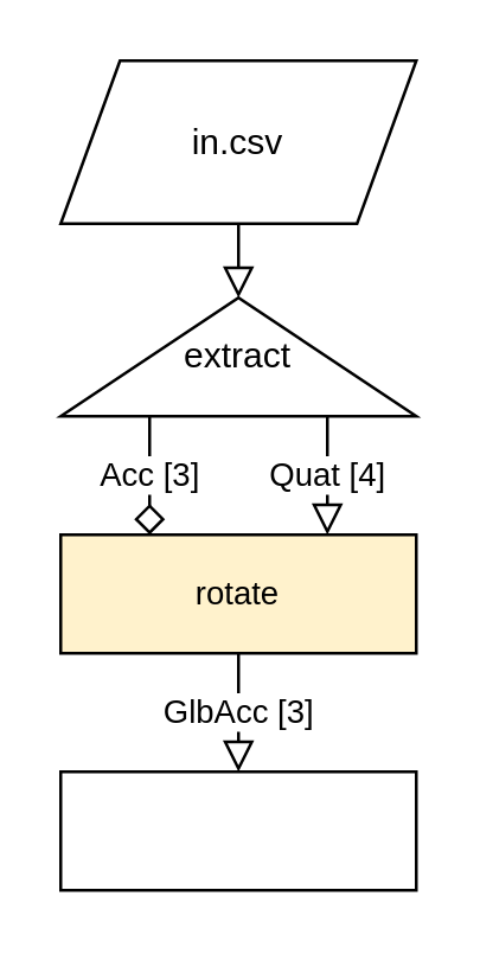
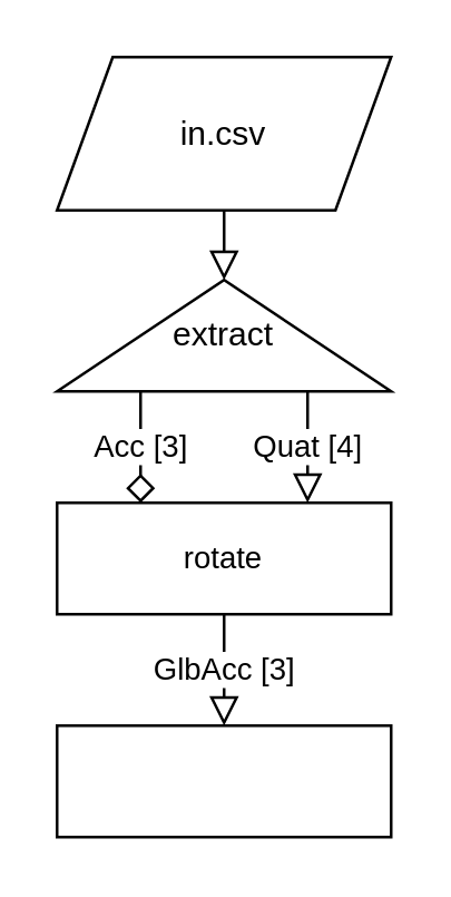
- <mxCell id="7" value="rotate" style="whiteSpace=wrap;html=1;fontFamily=Helvetica;fontSize=11;fontColor=default;fillColor=#fff2cc;" vertex="1" parent="1"><mxGeometry x="20" y="180" width="120" height="40" as="geometry" /></mxCell>
+ <mxCell id="7" value="rotate" style="whiteSpace=wrap;html=1;fontFamily=Helvetica;fontSize=11;fontColor=default;" vertex="1" parent="1"><mxGeometry x="20" y="180" width="120" height="40" as="geometry" /></mxCell>
